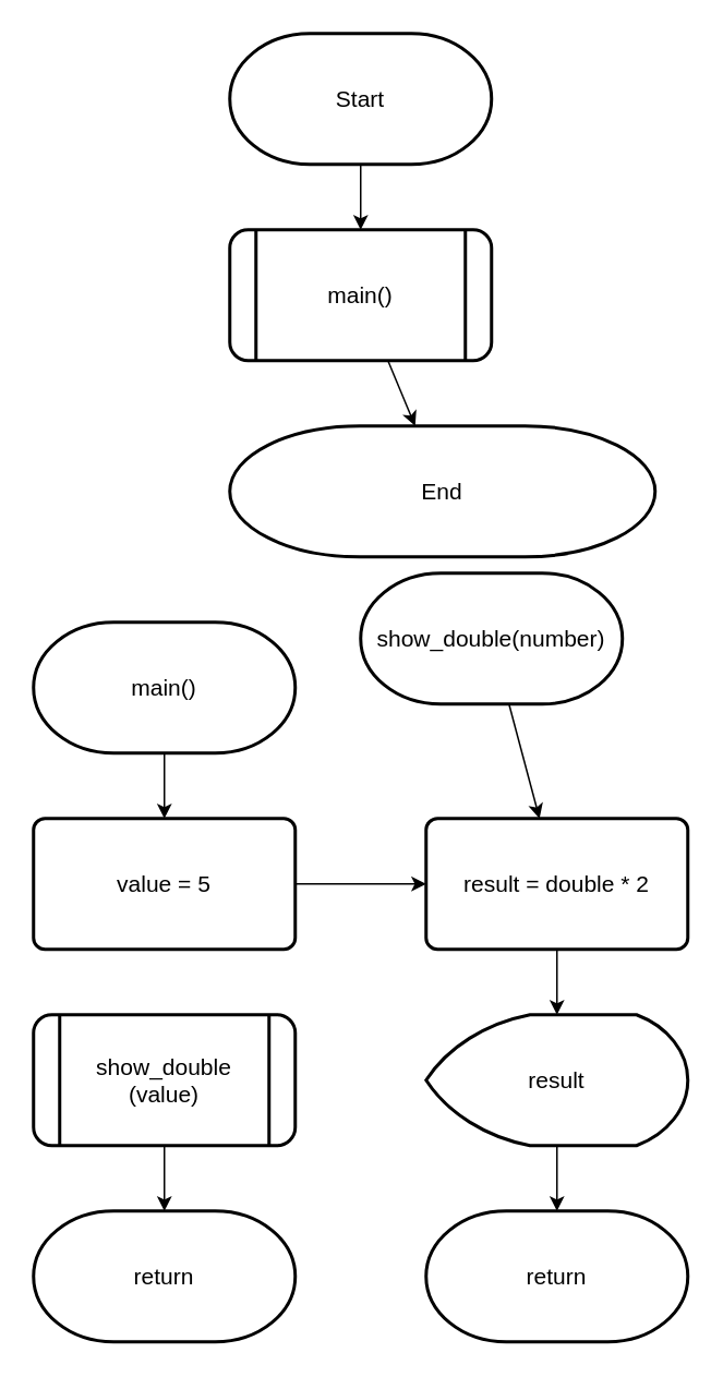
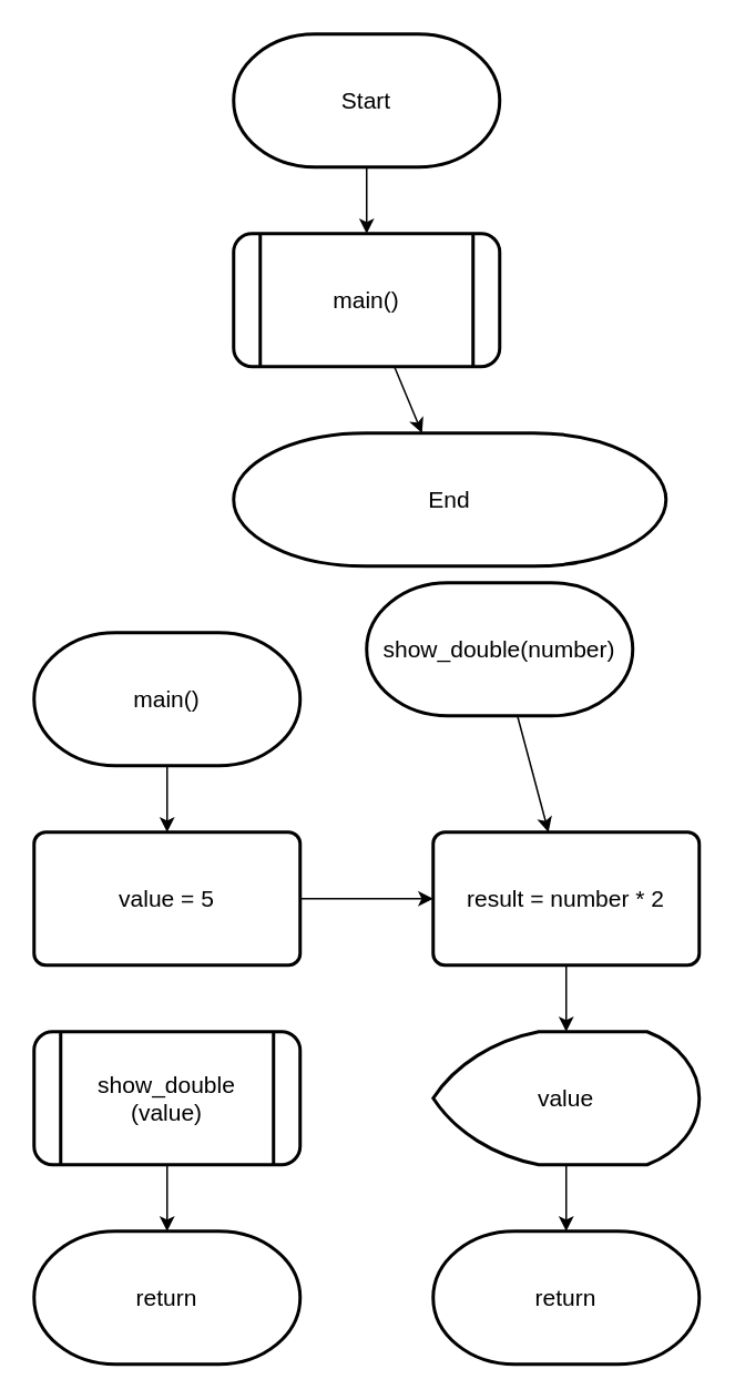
- <mxCell id="13" value="result = double * 2" style="rounded=1;whiteSpace=wrap;html=1;absoluteArcSize=1;arcSize=14;strokeWidth=2;fontSize=14;" vertex="1" parent="1"><mxGeometry x="260" y="500" width="160" height="80" as="geometry" /></mxCell>
+ <mxCell id="13" value="result = number * 2" style="rounded=1;whiteSpace=wrap;html=1;absoluteArcSize=1;arcSize=14;strokeWidth=2;fontSize=14;" vertex="1" parent="1"><mxGeometry x="260" y="500" width="160" height="80" as="geometry" /></mxCell>
- <mxCell id="15" value="result" style="strokeWidth=2;html=1;shape=mxgraph.flowchart.display;whiteSpace=wrap;fontSize=14;" vertex="1" parent="1"><mxGeometry x="260" y="620" width="160" height="80" as="geometry" /></mxCell>
+ <mxCell id="15" value="value" style="strokeWidth=2;html=1;shape=mxgraph.flowchart.display;whiteSpace=wrap;fontSize=14;" vertex="1" parent="1"><mxGeometry x="260" y="620" width="160" height="80" as="geometry" /></mxCell>
